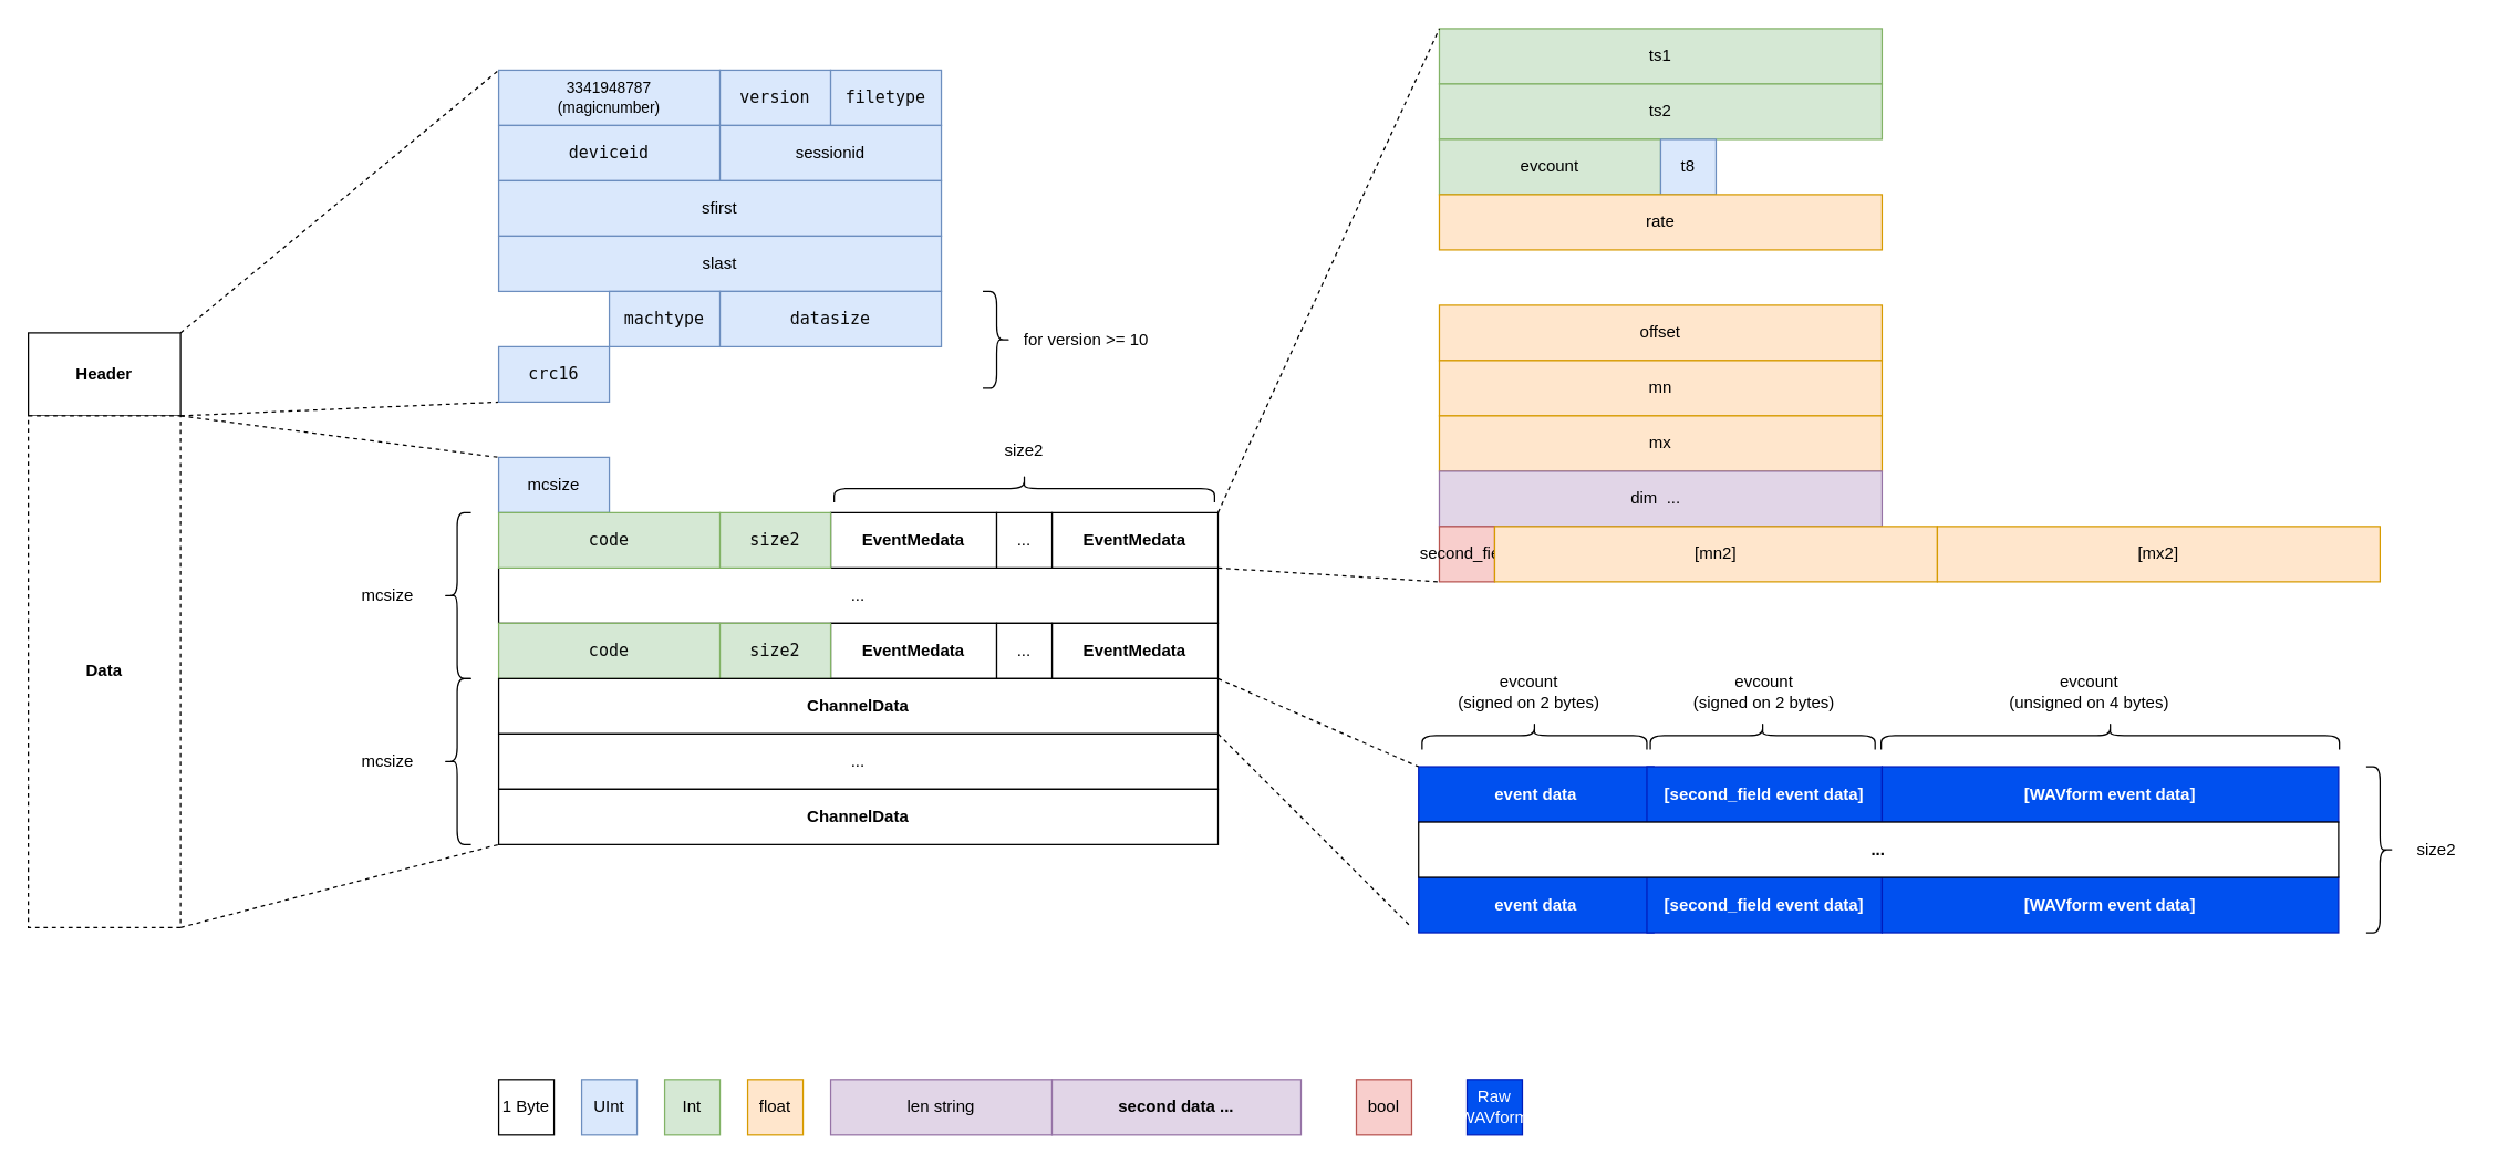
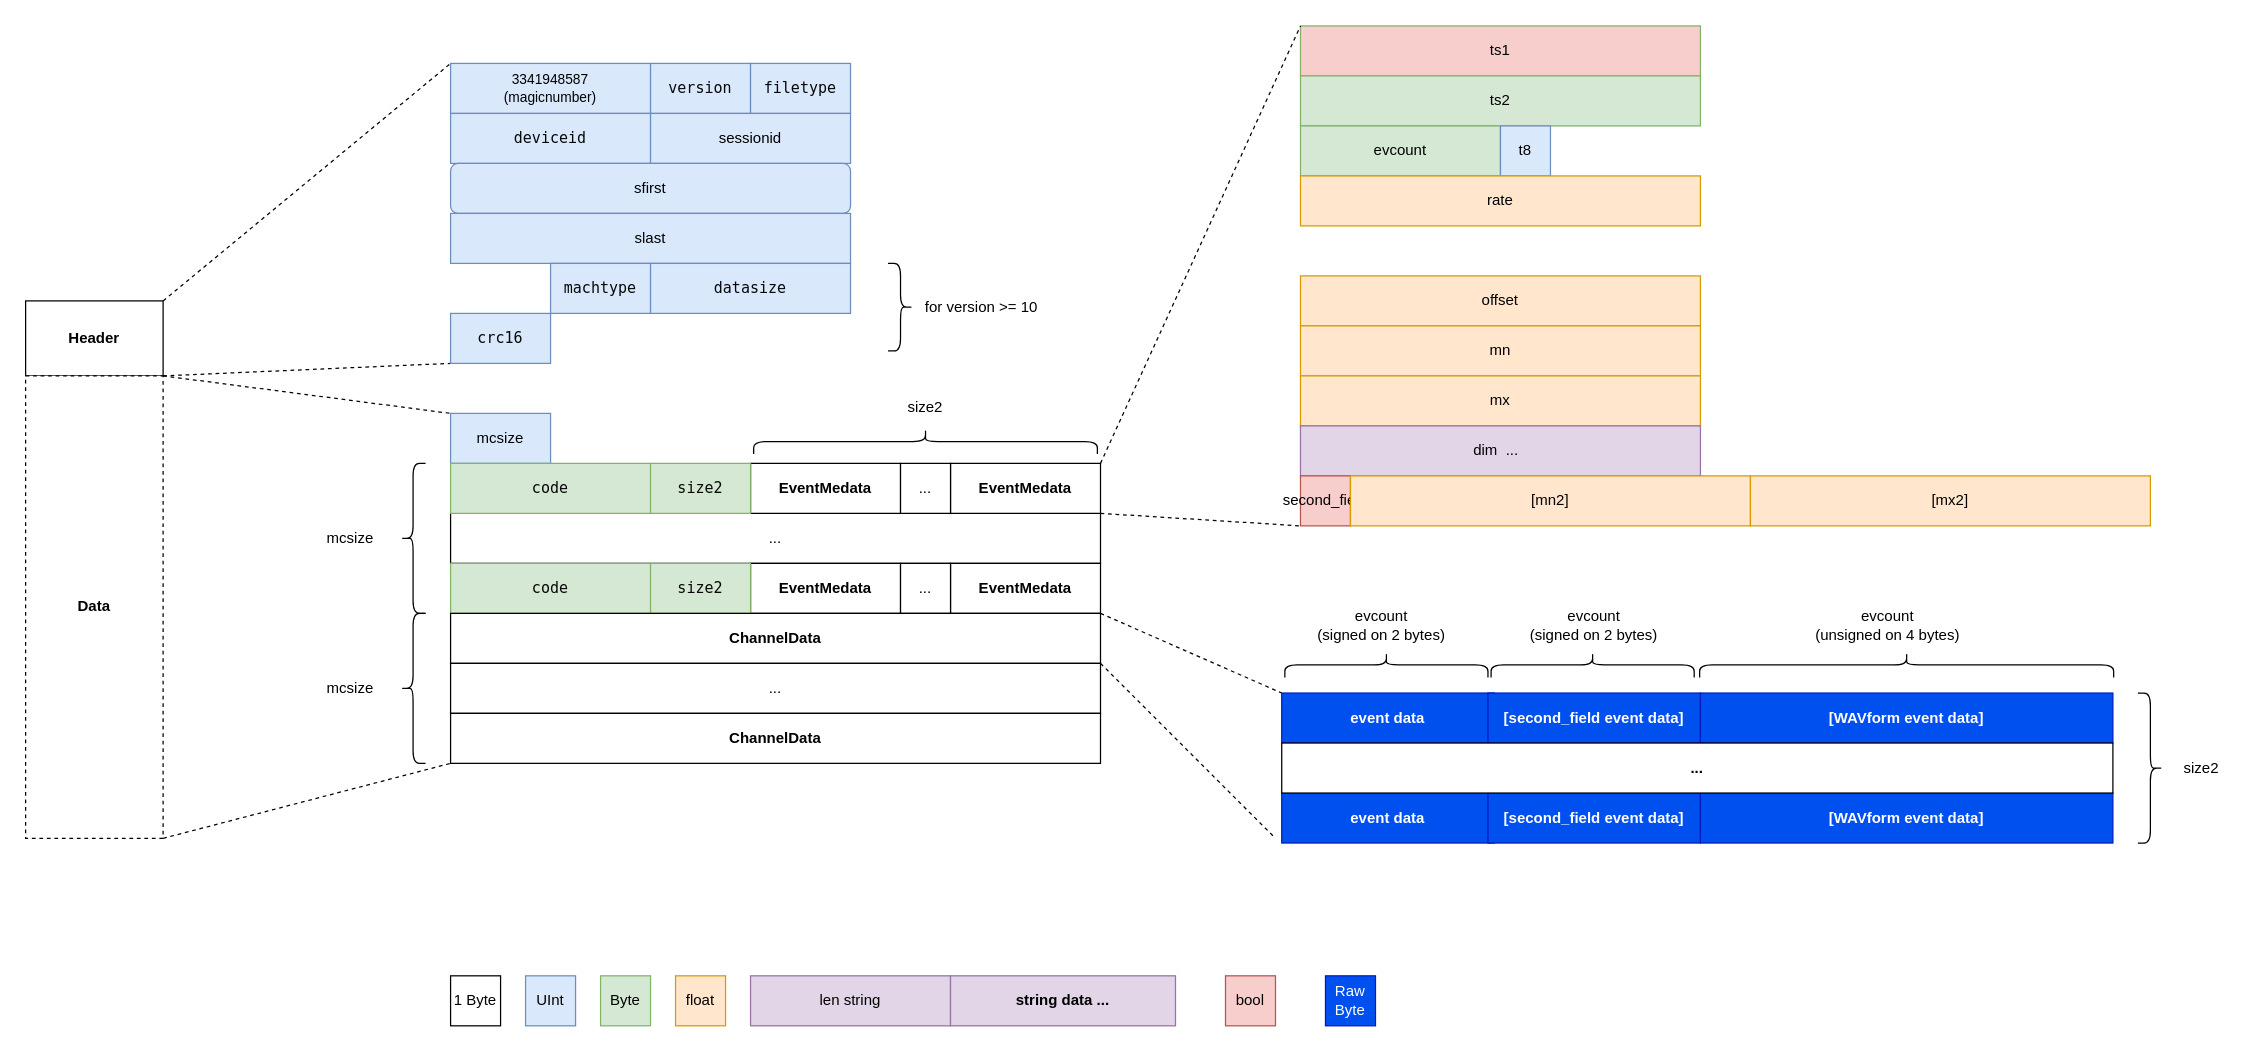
- <mxCell id="42" value="ts1" style="rounded=0;whiteSpace=wrap;html=1;fillColor=#d5e8d4;strokeColor=#82b366;" parent="1" vertex="1"><mxGeometry x="1040" y="20" width="320" height="40" as="geometry" /></mxCell>
+ <mxCell id="42" value="ts1" style="rounded=0;whiteSpace=wrap;html=1;fillColor=#f8cecc;strokeColor=#82b366;" parent="1" vertex="1"><mxGeometry x="1040" y="20" width="320" height="40" as="geometry" /></mxCell>
- <mxCell id="3" value="3341948787 &lt;br&gt;(magicnumber)" style="rounded=0;whiteSpace=wrap;fillColor=#dae8fc;strokeColor=#6c8ebf;fontSize=11;spacing=0;html=1;" parent="1" vertex="1"><mxGeometry x="360" y="50" width="160" height="40" as="geometry" /></mxCell>
+ <mxCell id="3" value="3341948587 &lt;br&gt;(magicnumber)" style="rounded=0;whiteSpace=wrap;fillColor=#dae8fc;strokeColor=#6c8ebf;fontSize=11;spacing=0;html=1;" parent="1" vertex="1"><mxGeometry x="360" y="50" width="160" height="40" as="geometry" /></mxCell>
- <mxCell id="9" value="sfirst" style="rounded=0;whiteSpace=wrap;html=1;fillColor=#dae8fc;strokeColor=#6c8ebf;" parent="1" vertex="1"><mxGeometry x="360" y="130" width="320" height="40" as="geometry" /></mxCell>
+ <mxCell id="9" value="sfirst" style="whiteSpace=wrap;html=1;fillColor=#dae8fc;strokeColor=#6c8ebf;rounded=1;" parent="1" vertex="1"><mxGeometry x="360" y="130" width="320" height="40" as="geometry" /></mxCell>
- <mxCell id="45" value="Int" style="rounded=0;whiteSpace=wrap;html=1;fillColor=#d5e8d4;strokeColor=#82b366;" parent="1" vertex="1"><mxGeometry x="480" y="780" width="40" height="40" as="geometry" /></mxCell>
+ <mxCell id="45" value="Byte" style="rounded=0;whiteSpace=wrap;html=1;fillColor=#d5e8d4;strokeColor=#82b366;" parent="1" vertex="1"><mxGeometry x="480" y="780" width="40" height="40" as="geometry" /></mxCell>
- <mxCell id="55" value="second data ..." style="rounded=0;whiteSpace=wrap;html=1;fillColor=#e1d5e7;strokeColor=#9673a6;fontStyle=1" parent="1" vertex="1"><mxGeometry x="760" y="780" width="180" height="40" as="geometry" /></mxCell>
+ <mxCell id="55" value="string data ..." style="rounded=0;whiteSpace=wrap;html=1;fillColor=#e1d5e7;strokeColor=#9673a6;fontStyle=1" parent="1" vertex="1"><mxGeometry x="760" y="780" width="180" height="40" as="geometry" /></mxCell>
- <mxCell id="62" value="Raw WAVform" style="rounded=0;whiteSpace=wrap;html=1;fillColor=#0050ef;strokeColor=#001DBC;fontColor=#ffffff;" parent="1" vertex="1"><mxGeometry x="1060" y="780" width="40" height="40" as="geometry" /></mxCell>
+ <mxCell id="62" value="Raw Byte" style="rounded=0;whiteSpace=wrap;html=1;fillColor=#0050ef;strokeColor=#001DBC;fontColor=#ffffff;" parent="1" vertex="1"><mxGeometry x="1060" y="780" width="40" height="40" as="geometry" /></mxCell>
